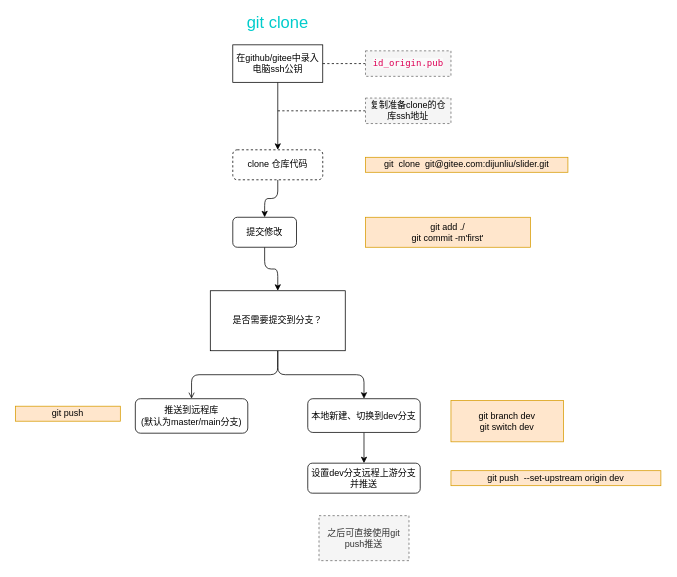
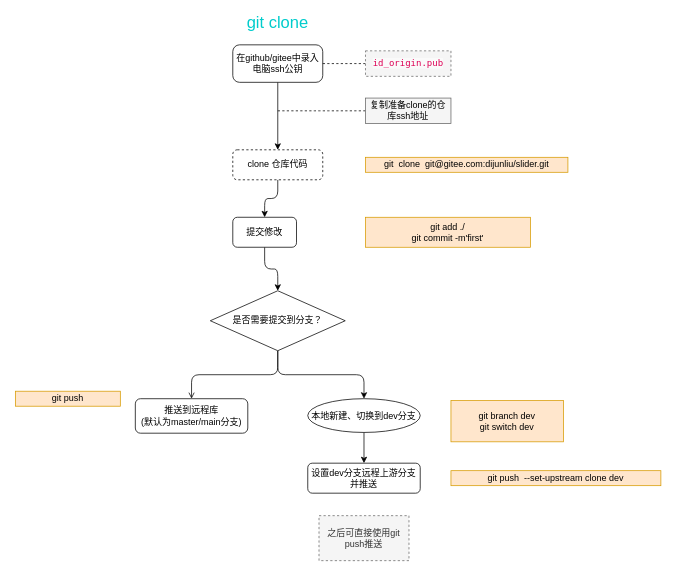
- <mxCell id="3" value="在github/gitee中录入电脑ssh公钥" style="whiteSpace=wrap;html=1;fontSize=12;glass=0;strokeWidth=1;shadow=0;arcSize=18;rounded=0;" parent="1" vertex="1"><mxGeometry x="310" y="59" width="120" height="50" as="geometry" /></mxCell>
+ <mxCell id="3" value="在github/gitee中录入电脑ssh公钥" style="rounded=1;whiteSpace=wrap;html=1;fontSize=12;glass=0;strokeWidth=1;shadow=0;arcSize=18;" parent="1" vertex="1"><mxGeometry x="310" y="59" width="120" height="50" as="geometry" /></mxCell>
- <mxCell id="25" value="&lt;span style=&quot;color: rgb(0 , 0 , 0)&quot;&gt;复制准备clone的仓库ssh地址&lt;/span&gt;" style="rounded=0;whiteSpace=wrap;html=1;align=center;dashed=1;fillColor=#f5f5f5;strokeColor=#666666;fontColor=#333333;" parent="1" vertex="1"><mxGeometry x="487" y="130" width="114" height="34" as="geometry" /></mxCell>
+ <mxCell id="25" value="&lt;span style=&quot;color: rgb(0 , 0 , 0)&quot;&gt;复制准备clone的仓库ssh地址&lt;/span&gt;" style="rounded=0;whiteSpace=wrap;html=1;align=center;dashed=0;fillColor=#f5f5f5;strokeColor=#666666;fontColor=#333333;" parent="1" vertex="1"><mxGeometry x="487" y="130" width="114" height="34" as="geometry" /></mxCell>
- <mxCell id="15" value="是否需要提交到分支？" style="whiteSpace=wrap;html=1;align=center;rounded=0;" parent="1" vertex="1"><mxGeometry x="280" y="387" width="180" height="80" as="geometry" /></mxCell>
+ <mxCell id="15" value="是否需要提交到分支？" style="rhombus;whiteSpace=wrap;html=1;align=center;" parent="1" vertex="1"><mxGeometry x="280" y="387" width="180" height="80" as="geometry" /></mxCell>
- <mxCell id="12" value="git push" style="text;html=1;strokeColor=#d79b00;fillColor=#ffe6cc;align=center;verticalAlign=middle;whiteSpace=wrap;rounded=0;" parent="1" vertex="1"><mxGeometry x="20" y="541" width="140" height="20" as="geometry" /></mxCell>
+ <mxCell id="12" value="git push" style="text;html=1;strokeColor=#d79b00;fillColor=#ffe6cc;align=center;verticalAlign=middle;whiteSpace=wrap;rounded=0;" parent="1" vertex="1"><mxGeometry x="20" y="521" width="140" height="20" as="geometry" /></mxCell>
- <mxCell id="17" value="本地新建、切换到dev分支" style="rounded=1;whiteSpace=wrap;html=1;" parent="1" vertex="1"><mxGeometry x="410" y="531" width="150" height="45" as="geometry" /></mxCell>
+ <mxCell id="17" value="本地新建、切换到dev分支" style="ellipse;whiteSpace=wrap;html=1;" parent="1" vertex="1"><mxGeometry x="410" y="531" width="150" height="45" as="geometry" /></mxCell>
- <mxCell id="20" value="git push&amp;nbsp; --set-upstream origin dev" style="text;html=1;strokeColor=#d79b00;fillColor=#ffe6cc;align=center;verticalAlign=middle;whiteSpace=wrap;rounded=0;" parent="1" vertex="1"><mxGeometry x="601" y="627" width="280" height="20" as="geometry" /></mxCell>
+ <mxCell id="20" value="git push&amp;nbsp; --set-upstream clone dev" style="text;html=1;strokeColor=#d79b00;fillColor=#ffe6cc;align=center;verticalAlign=middle;whiteSpace=wrap;rounded=0;" parent="1" vertex="1"><mxGeometry x="601" y="627" width="280" height="20" as="geometry" /></mxCell>
